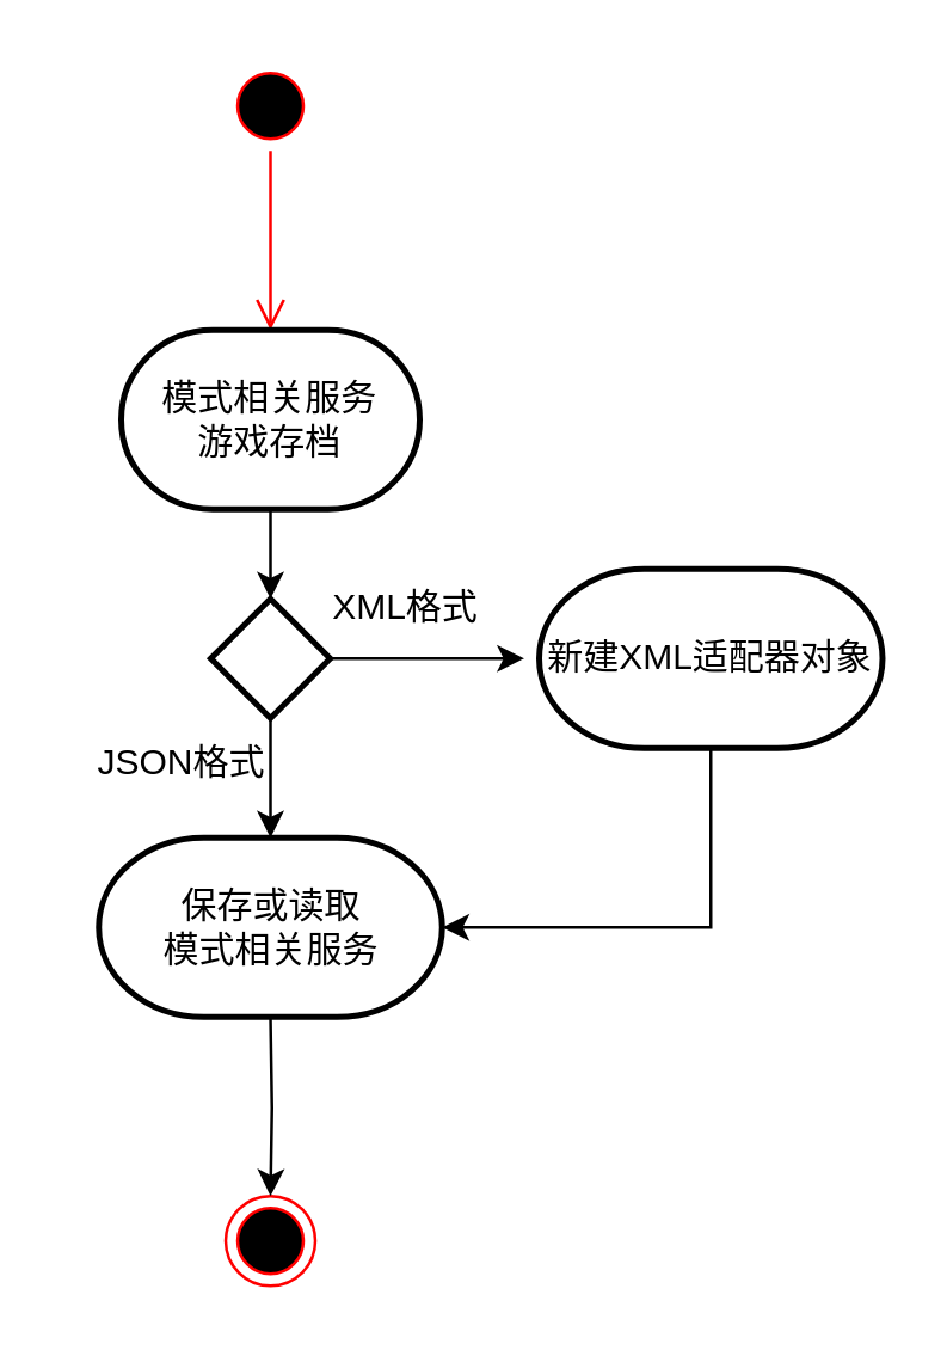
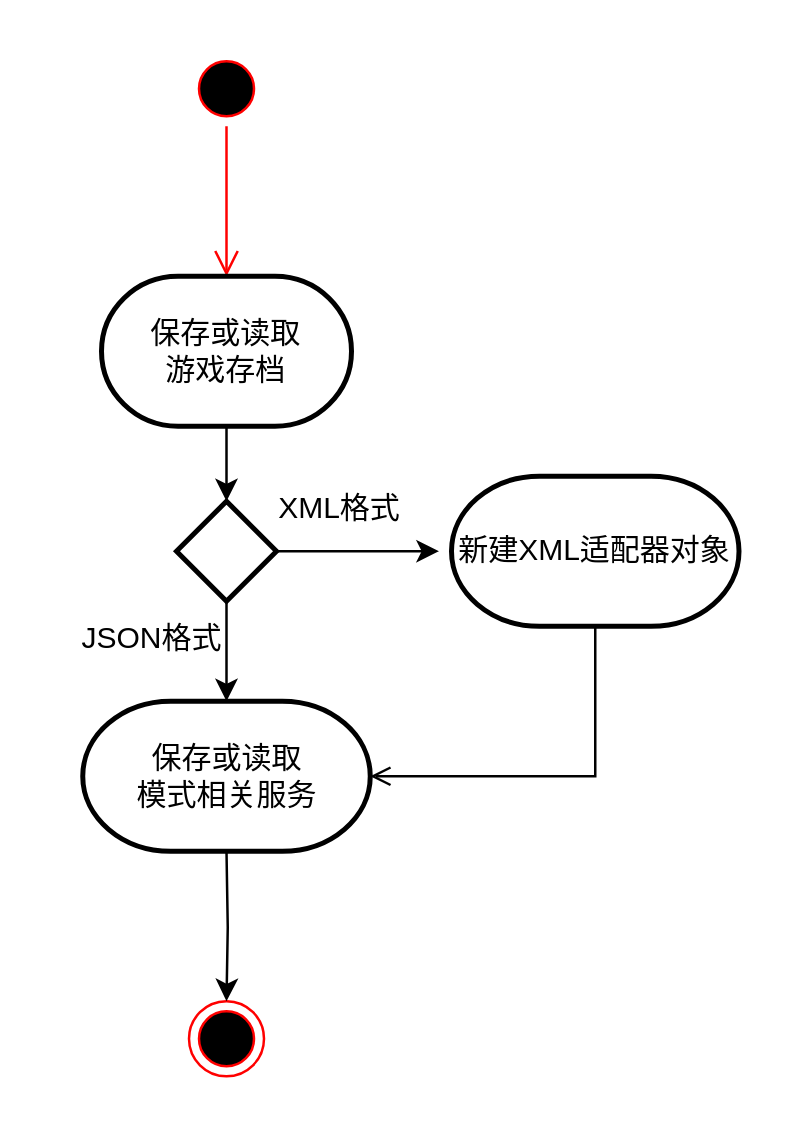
- <mxCell id="4" value="模式相关服务&lt;br&gt;游戏存档" style="strokeWidth=2;html=1;shape=mxgraph.flowchart.terminator;whiteSpace=wrap;" vertex="1" parent="1"><mxGeometry x="40" y="110" width="100" height="60" as="geometry" /></mxCell>
+ <mxCell id="4" value="保存或读取&lt;br&gt;游戏存档" style="strokeWidth=2;html=1;shape=mxgraph.flowchart.terminator;whiteSpace=wrap;" vertex="1" parent="1"><mxGeometry x="40" y="110" width="100" height="60" as="geometry" /></mxCell>
- <mxCell id="15" style="edgeStyle=orthogonalEdgeStyle;rounded=0;orthogonalLoop=1;jettySize=auto;html=1;exitX=0.5;exitY=1;exitDx=0;exitDy=0;exitPerimeter=0;entryX=1;entryY=0.5;entryDx=0;entryDy=0;entryPerimeter=0;" edge="1" parent="1" source="13" target="14"><mxGeometry relative="1" as="geometry" /></mxCell>
+ <mxCell id="15" style="edgeStyle=orthogonalEdgeStyle;rounded=0;orthogonalLoop=1;jettySize=auto;html=1;exitX=0.5;exitY=1;exitDx=0;exitDy=0;exitPerimeter=0;entryX=1;entryY=0.5;entryDx=0;entryDy=0;entryPerimeter=0;endArrow=open;" edge="1" parent="1" source="13" target="14"><mxGeometry relative="1" as="geometry" /></mxCell>
